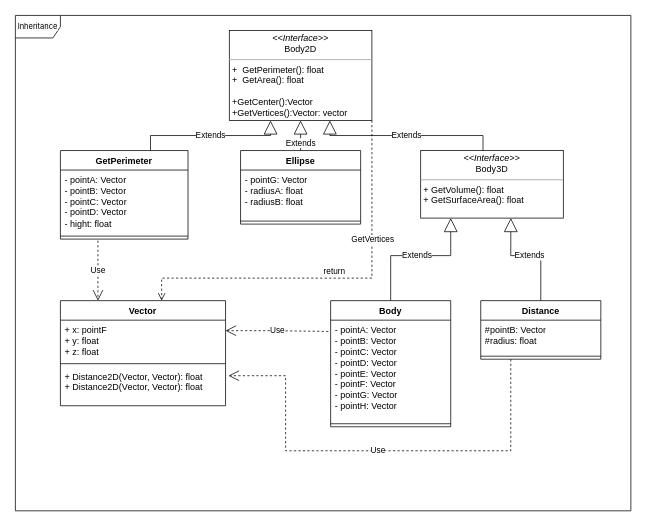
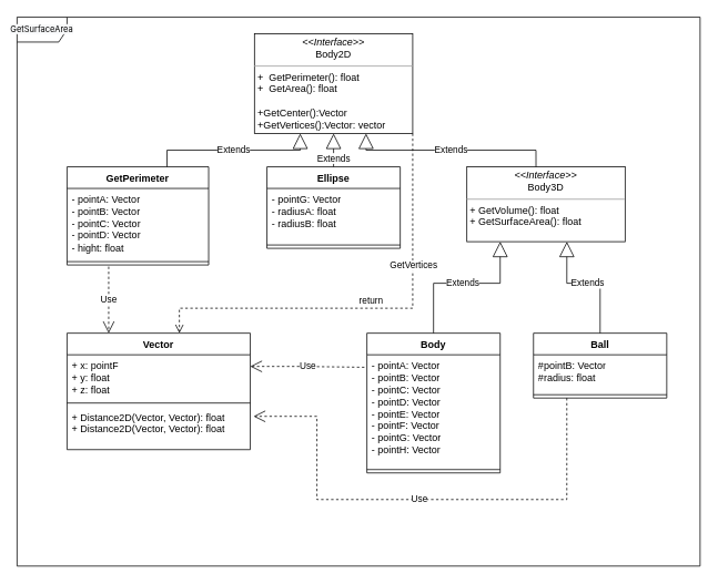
- <mxCell id="2" value="&lt;a style=&quot;box-sizing: border-box; color: rgb(0, 0, 0); text-decoration-line: none; background-color: rgb(248, 249, 250); overflow: hidden; text-overflow: ellipsis; cursor: pointer; font-family: -apple-system, BlinkMacSystemFont, &amp;quot;Segoe UI&amp;quot;, Roboto, &amp;quot;Helvetica Neue&amp;quot;, Arial, &amp;quot;Noto Sans&amp;quot;, &amp;quot;Liberation Sans&amp;quot;, sans-serif, &amp;quot;Apple Color Emoji&amp;quot;, &amp;quot;Segoe UI Emoji&amp;quot;, &amp;quot;Segoe UI Symbol&amp;quot;, &amp;quot;Noto Color Emoji&amp;quot;; text-align: left;&quot; tabindex=&quot;-1&quot; data-for=&quot;cm_name&quot; href=&quot;https://lms.foxminded.ua/mod/assign/view.php?id=679&quot; class=&quot;courseindex-link text-truncate&quot;&gt;&lt;font style=&quot;font-size: 10px;&quot;&gt;Inheritance&lt;/font&gt;&lt;/a&gt;" style="shape=umlFrame;whiteSpace=wrap;html=1;rounded=0;shadow=0;comic=0;labelBackgroundColor=none;strokeWidth=1;fontFamily=Verdana;fontSize=10;align=center;" parent="1" vertex="1"><mxGeometry x="20" y="20" width="820" height="660" as="geometry" /></mxCell>
+ <mxCell id="2" value="&lt;a style=&quot;box-sizing: border-box; color: rgb(0, 0, 0); text-decoration-line: none; background-color: rgb(248, 249, 250); overflow: hidden; text-overflow: ellipsis; cursor: pointer; font-family: -apple-system, BlinkMacSystemFont, &amp;quot;Segoe UI&amp;quot;, Roboto, &amp;quot;Helvetica Neue&amp;quot;, Arial, &amp;quot;Noto Sans&amp;quot;, &amp;quot;Liberation Sans&amp;quot;, sans-serif, &amp;quot;Apple Color Emoji&amp;quot;, &amp;quot;Segoe UI Emoji&amp;quot;, &amp;quot;Segoe UI Symbol&amp;quot;, &amp;quot;Noto Color Emoji&amp;quot;; text-align: left;&quot; tabindex=&quot;-1&quot; data-for=&quot;cm_name&quot; href=&quot;https://lms.foxminded.ua/mod/assign/view.php?id=679&quot; class=&quot;courseindex-link text-truncate&quot;&gt;&lt;font style=&quot;font-size: 10px;&quot;&gt;GetSurfaceArea&lt;/font&gt;&lt;/a&gt;" style="shape=umlFrame;whiteSpace=wrap;html=1;rounded=0;shadow=0;comic=0;labelBackgroundColor=none;strokeWidth=1;fontFamily=Verdana;fontSize=10;align=center;" parent="1" vertex="1"><mxGeometry x="20" y="20" width="820" height="660" as="geometry" /></mxCell>
- <mxCell id="14" value="Distance" style="swimlane;fontStyle=1;align=center;verticalAlign=top;childLayout=stackLayout;horizontal=1;startSize=26;horizontalStack=0;resizeParent=1;resizeParentMax=0;resizeLast=0;collapsible=1;marginBottom=0;whiteSpace=wrap;html=1;" vertex="1" parent="1"><mxGeometry x="640" y="400" width="160" height="78" as="geometry" /></mxCell>
+ <mxCell id="14" value="Ball" style="swimlane;fontStyle=1;align=center;verticalAlign=top;childLayout=stackLayout;horizontal=1;startSize=26;horizontalStack=0;resizeParent=1;resizeParentMax=0;resizeLast=0;collapsible=1;marginBottom=0;whiteSpace=wrap;html=1;" vertex="1" parent="1"><mxGeometry x="640" y="400" width="160" height="78" as="geometry" /></mxCell>
